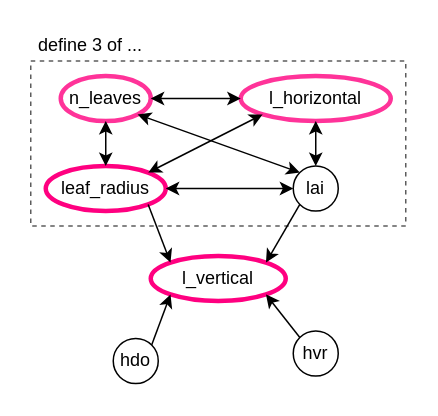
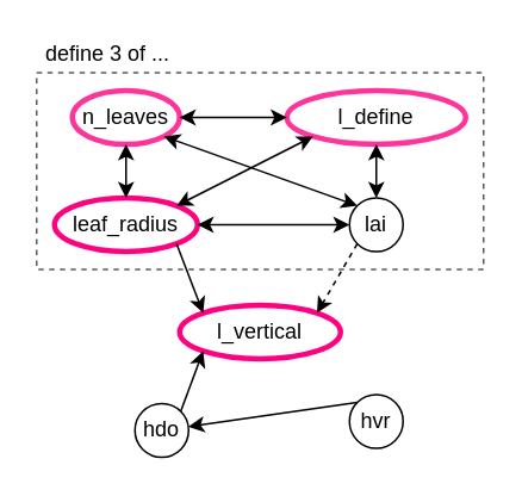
- <mxCell id="4" value="&lt;span style=&quot;font-size: 12px;&quot;&gt;l_horizontal&lt;/span&gt;" style="ellipse;whiteSpace=wrap;html=1;fontFamily=Helvetica;fontSize=12;strokeColor=#FF3399;strokeWidth=3;" parent="1" vertex="1"><mxGeometry x="160" y="50" width="100" height="30" as="geometry" /></mxCell>
+ <mxCell id="4" value="&lt;span style=&quot;font-size: 12px;&quot;&gt;l_define&lt;/span&gt;" style="ellipse;whiteSpace=wrap;html=1;fontFamily=Helvetica;fontSize=12;strokeColor=#FF3399;strokeWidth=3;" parent="1" vertex="1"><mxGeometry x="160" y="50" width="100" height="30" as="geometry" /></mxCell>
- <mxCell id="19" value="" style="endArrow=classic;html=1;entryX=1;entryY=0;entryDx=0;entryDy=0;exitX=0;exitY=1;exitDx=0;exitDy=0;fontSize=10;fontFamily=Hack;" parent="1" source="5" target="7" edge="1"><mxGeometry width="50" height="50" relative="1" as="geometry"><mxPoint x="104.749" y="145.607" as="sourcePoint" /><mxPoint x="130.251" y="184.393" as="targetPoint" /></mxGeometry></mxCell>
+ <mxCell id="19" value="" style="endArrow=classic;html=1;entryX=1;entryY=0;entryDx=0;entryDy=0;exitX=0;exitY=1;exitDx=0;exitDy=0;fontSize=10;fontFamily=Hack;dashed=1;" parent="1" source="5" target="7" edge="1"><mxGeometry width="50" height="50" relative="1" as="geometry"><mxPoint x="104.749" y="145.607" as="sourcePoint" /><mxPoint x="130.251" y="184.393" as="targetPoint" /></mxGeometry></mxCell>
- <mxCell id="10" value="" style="endArrow=classic;html=1;exitX=0;exitY=0;exitDx=0;exitDy=0;entryX=1;entryY=1;entryDx=0;entryDy=0;fontSize=10;fontFamily=Hack;" parent="1" source="9" target="7" edge="1"><mxGeometry width="50" height="50" relative="1" as="geometry"><mxPoint x="170" y="180" as="sourcePoint" /><mxPoint x="220" y="130" as="targetPoint" /></mxGeometry></mxCell>
+ <mxCell id="10" value="" style="endArrow=classic;html=1;exitX=0;exitY=0;exitDx=0;exitDy=0;fontSize=10;fontFamily=Hack;" parent="1" source="9" target="8" edge="1"><mxGeometry width="50" height="50" relative="1" as="geometry"><mxPoint x="170" y="180" as="sourcePoint" /><mxPoint x="220" y="130" as="targetPoint" /></mxGeometry></mxCell>
